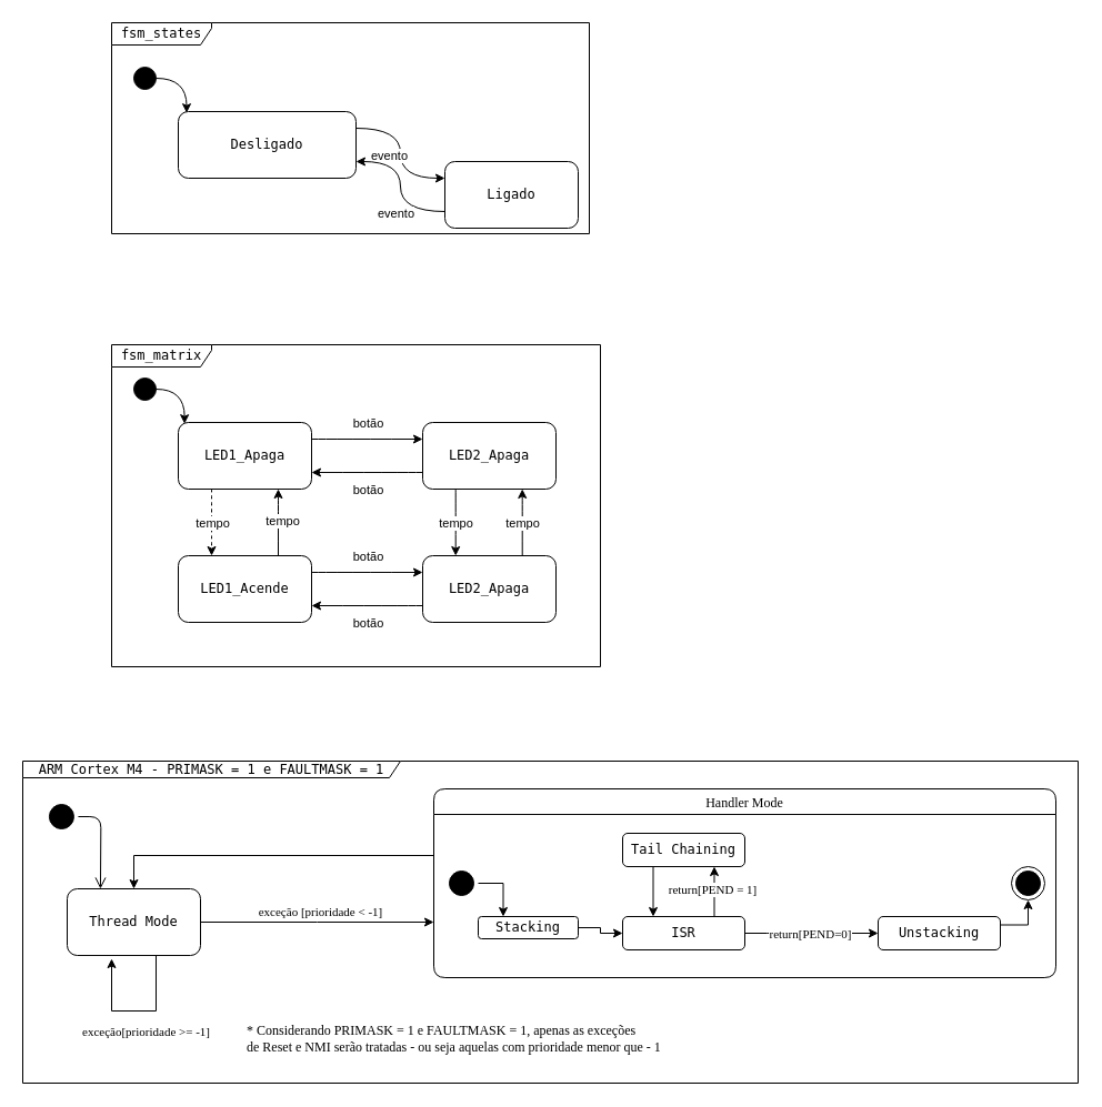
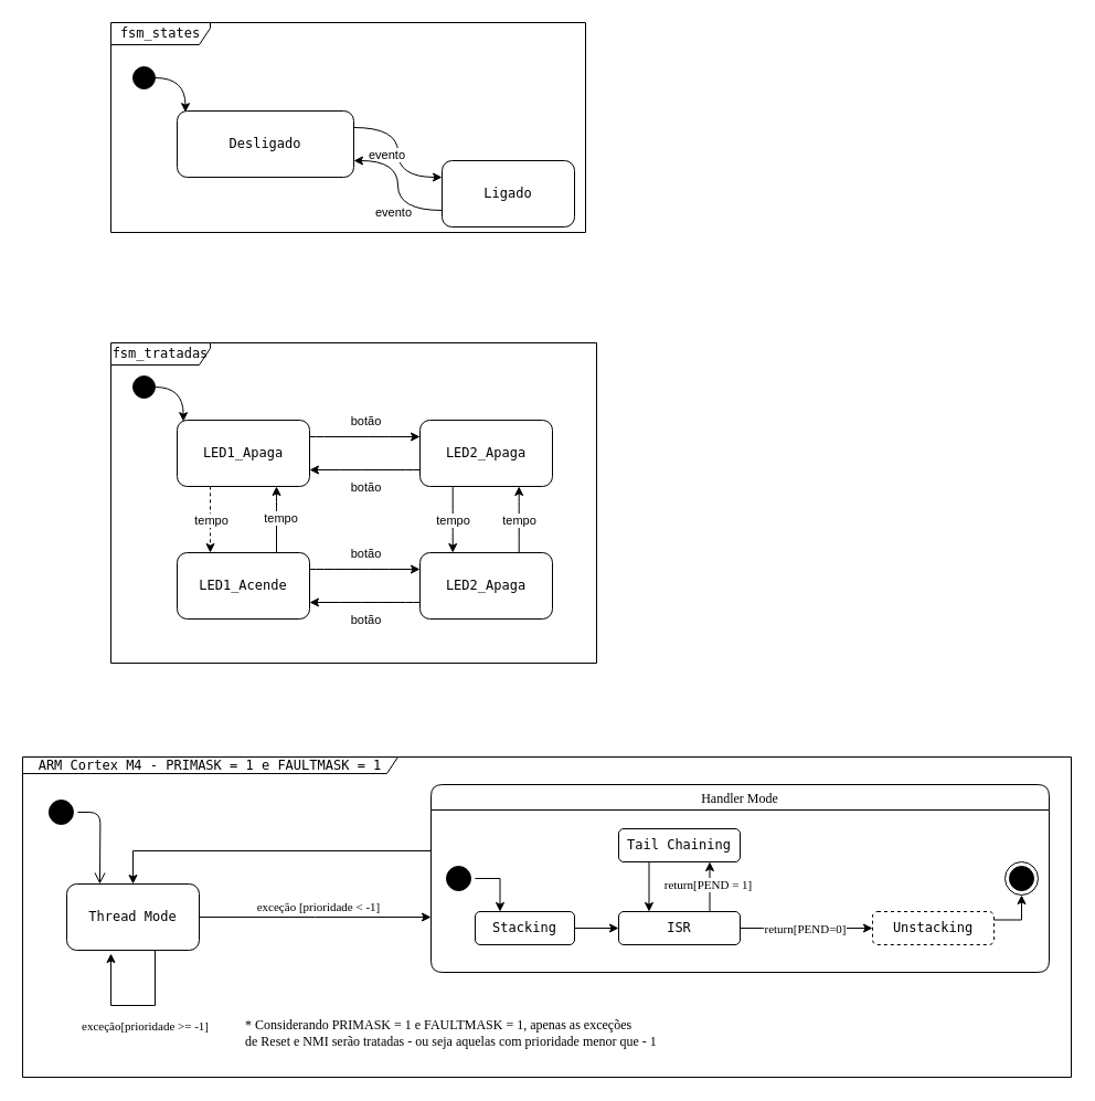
- <mxCell id="3" value="&lt;pre&gt;fsm_matrix&lt;/pre&gt;" style="shape=umlFrame;whiteSpace=wrap;html=1;width=90;height=20;" parent="1" vertex="1"><mxGeometry x="100" y="310" width="440" height="290" as="geometry" /></mxCell>
+ <mxCell id="3" value="&lt;pre&gt;fsm_tratadas&lt;/pre&gt;" style="shape=umlFrame;whiteSpace=wrap;html=1;width=90;height=20;" parent="1" vertex="1"><mxGeometry x="100" y="310" width="440" height="290" as="geometry" /></mxCell>
- <mxCell id="44" value="&lt;pre&gt;Stacking&lt;/pre&gt;" style="rounded=1;whiteSpace=wrap;html=1;" vertex="1" parent="39"><mxGeometry x="40" y="115" width="90" height="20" as="geometry" /></mxCell>
+ <mxCell id="44" value="&lt;pre&gt;Stacking&lt;/pre&gt;" style="rounded=1;whiteSpace=wrap;html=1;" vertex="1" parent="39"><mxGeometry x="40" y="115" width="90" height="30" as="geometry" /></mxCell>
- <mxCell id="45" value="&lt;pre&gt;Unstacking&lt;/pre&gt;" style="rounded=1;whiteSpace=wrap;html=1;" vertex="1" parent="39"><mxGeometry x="400" y="115" width="110" height="30" as="geometry" /></mxCell>
+ <mxCell id="45" value="&lt;pre&gt;Unstacking&lt;/pre&gt;" style="rounded=1;whiteSpace=wrap;html=1;dashed=1;" vertex="1" parent="39"><mxGeometry x="400" y="115" width="110" height="30" as="geometry" /></mxCell>
